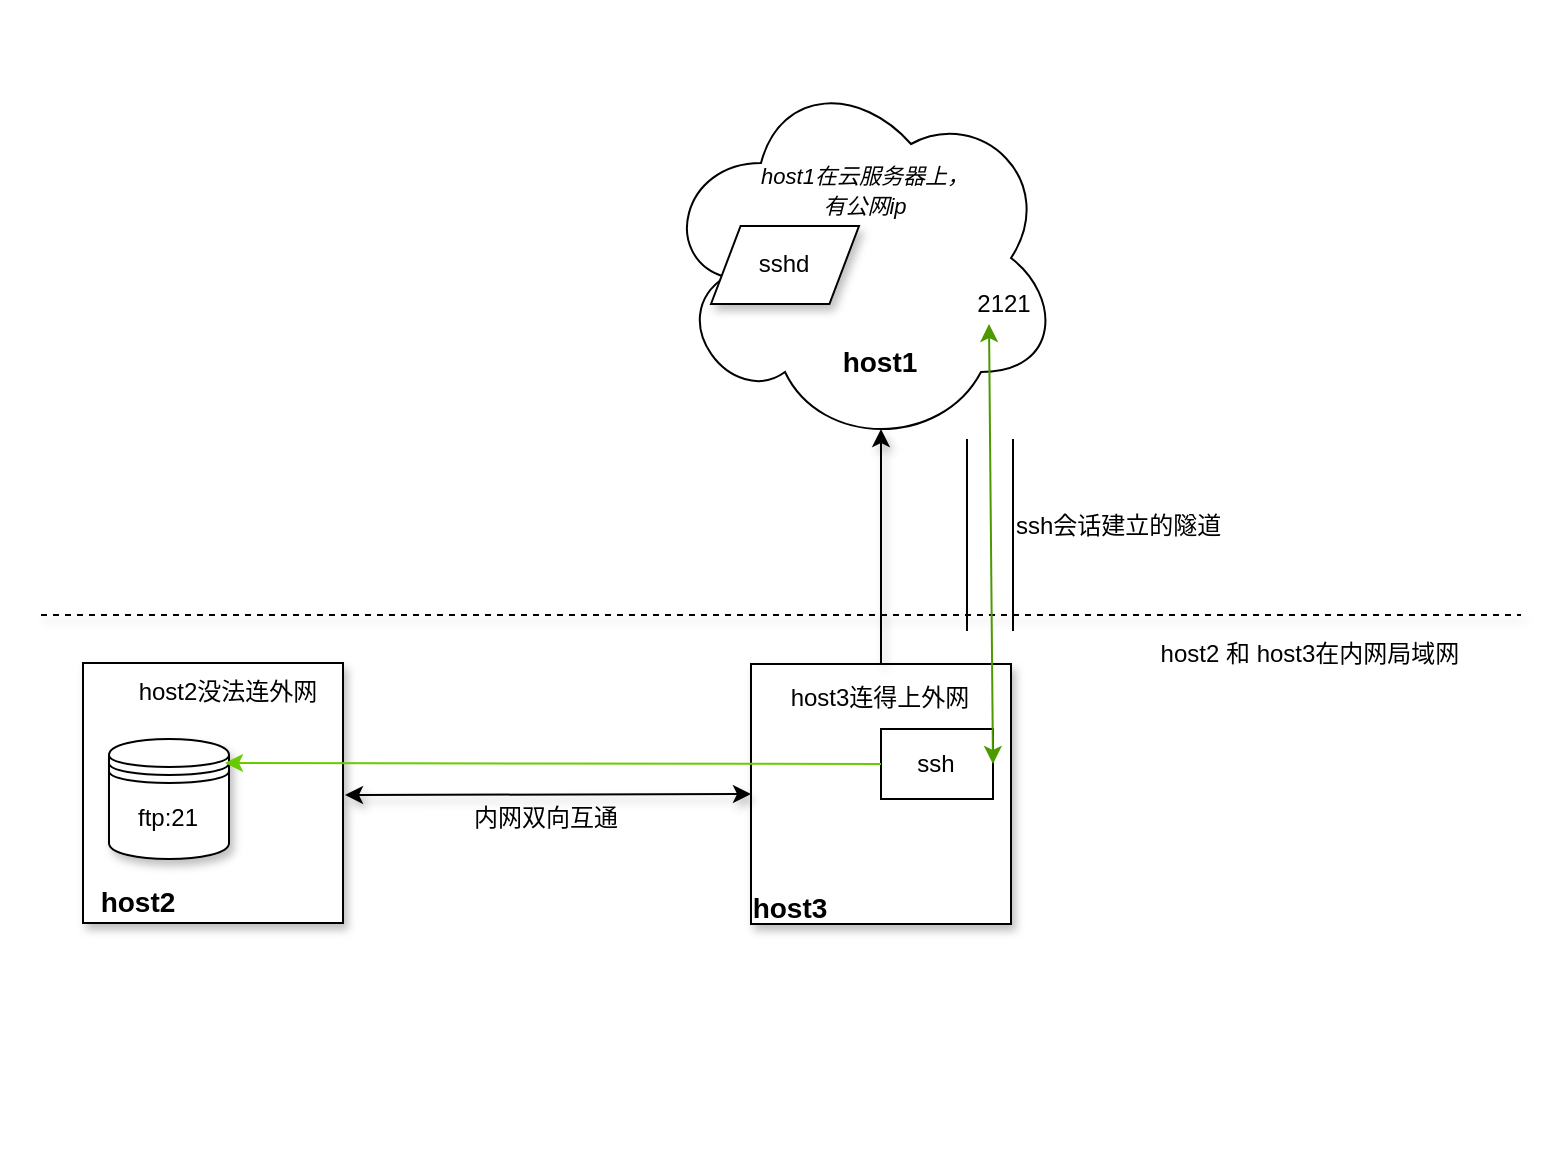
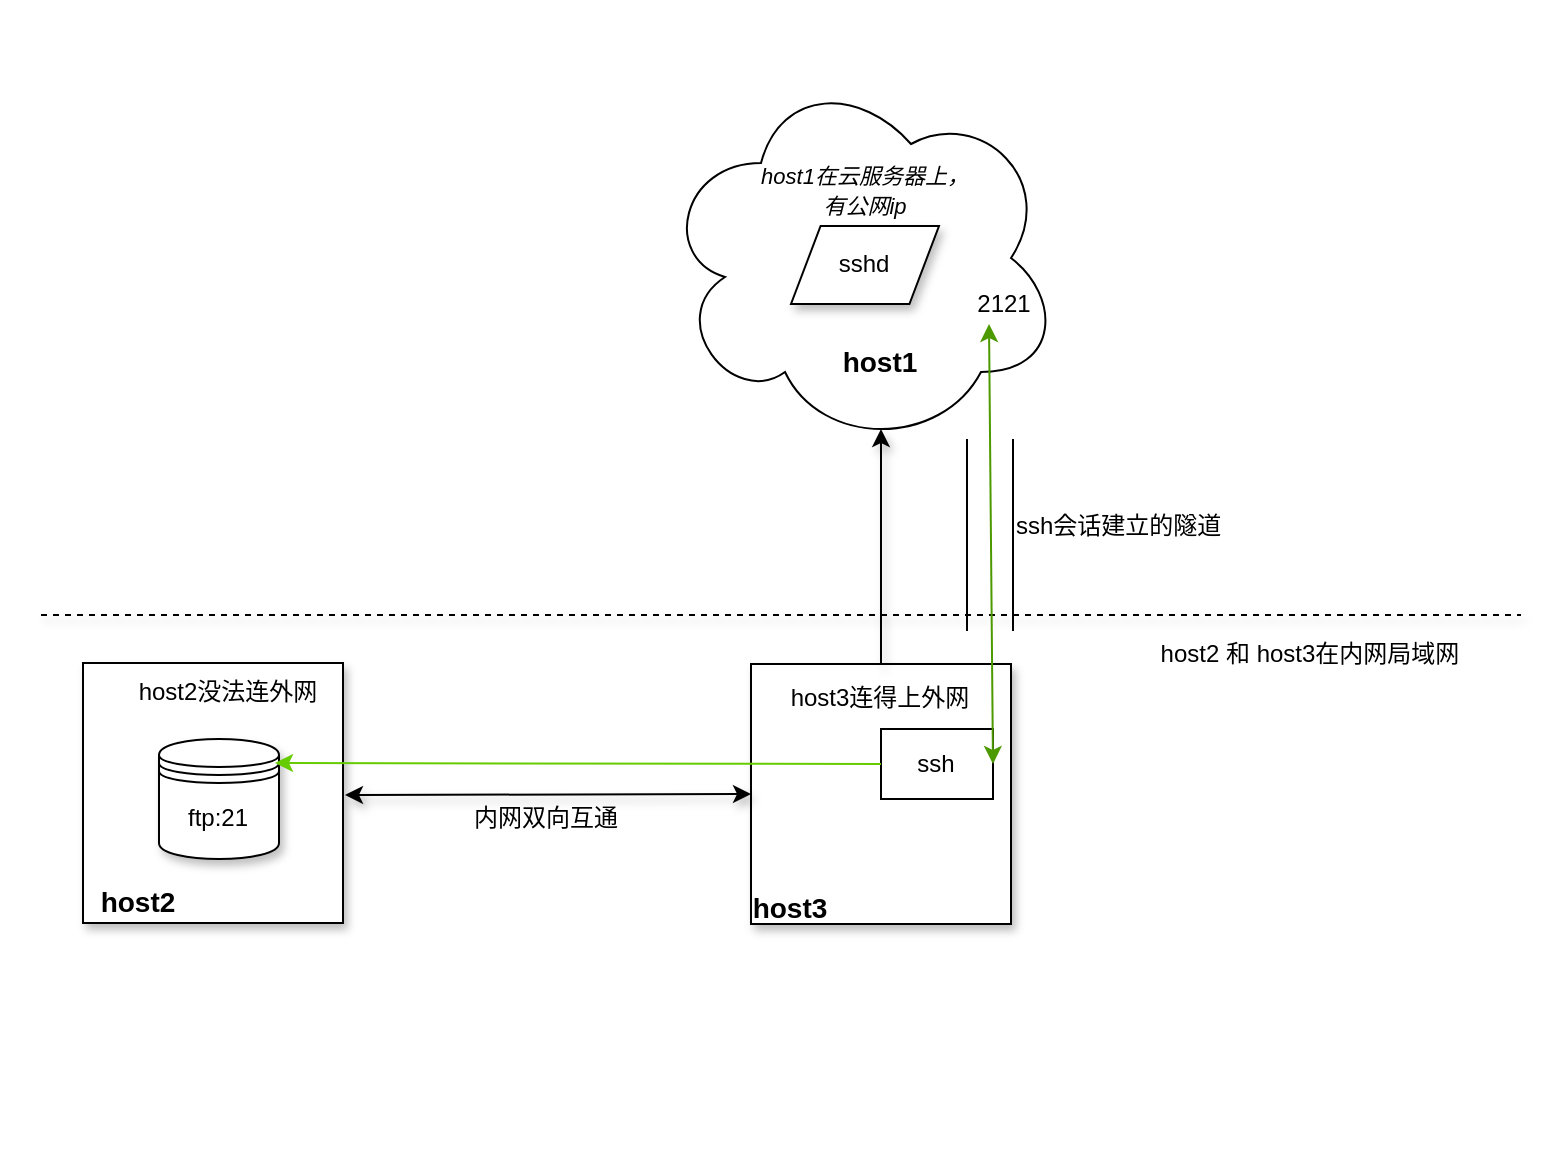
- <mxCell id="16" value="sshd" style="shape=parallelogram;perimeter=parallelogramPerimeter;whiteSpace=wrap;html=1;shadow=1;" vertex="1" parent="12"><mxGeometry x="25" y="92" width="74" height="39" as="geometry" /></mxCell>
+ <mxCell id="16" value="sshd" style="shape=parallelogram;perimeter=parallelogramPerimeter;whiteSpace=wrap;html=1;shadow=1;" vertex="1" parent="12"><mxGeometry x="65" y="92" width="74" height="39" as="geometry" /></mxCell>
- <mxCell id="26" value="ftp:21" style="shape=datastore;whiteSpace=wrap;html=1;shadow=1;" vertex="1" parent="23"><mxGeometry x="5.5" y="33" width="60" height="60" as="geometry" /></mxCell>
+ <mxCell id="26" value="ftp:21" style="shape=datastore;whiteSpace=wrap;html=1;shadow=1;" vertex="1" parent="23"><mxGeometry x="30.5" y="33" width="60" height="60" as="geometry" /></mxCell>
